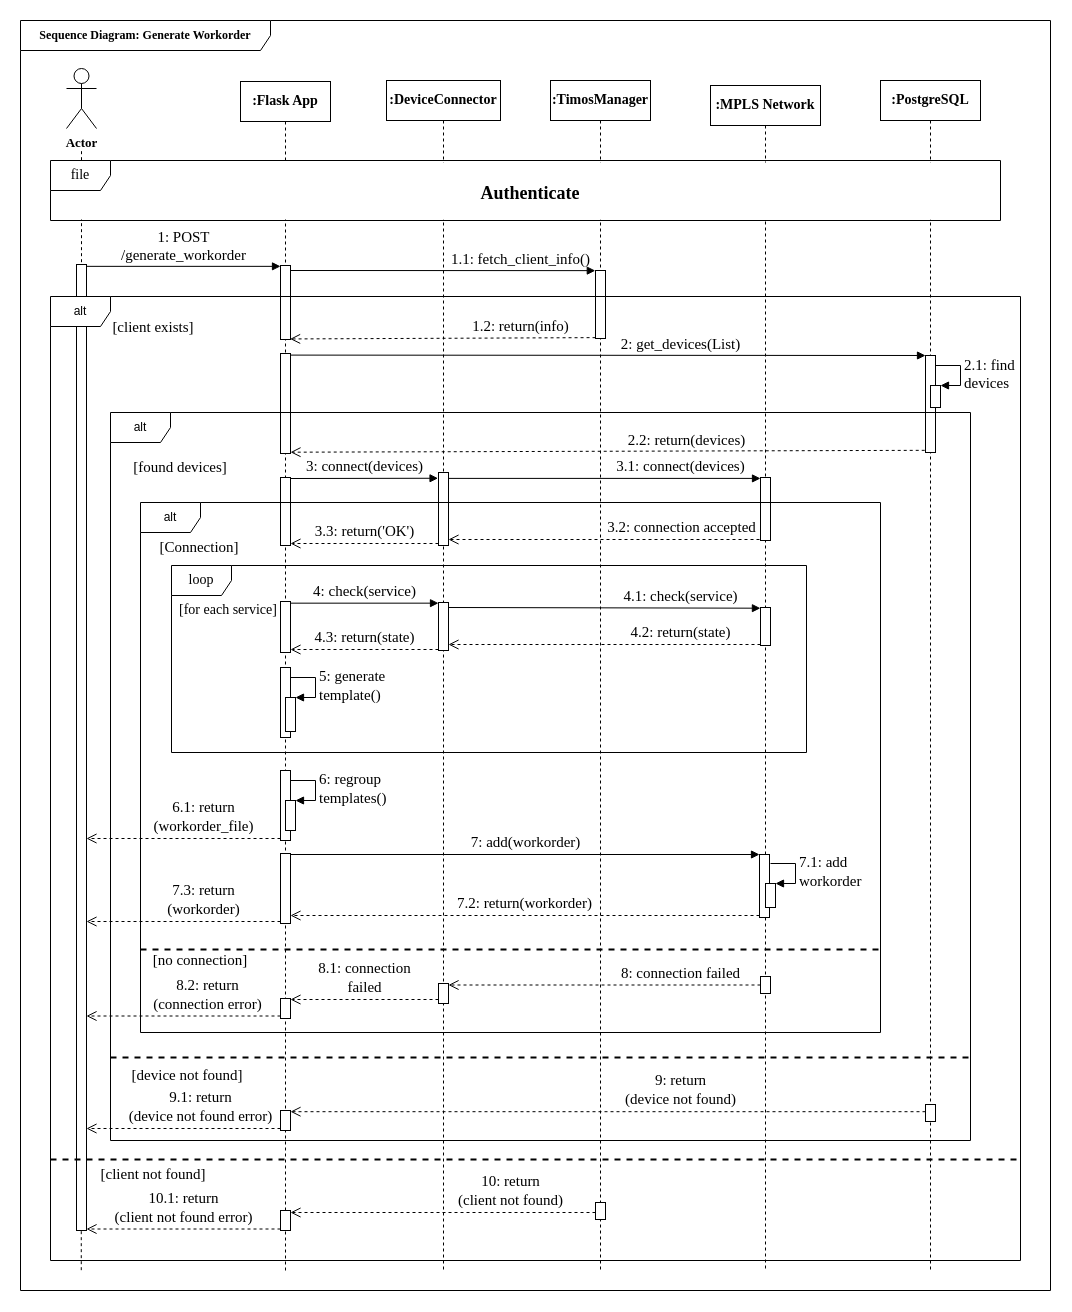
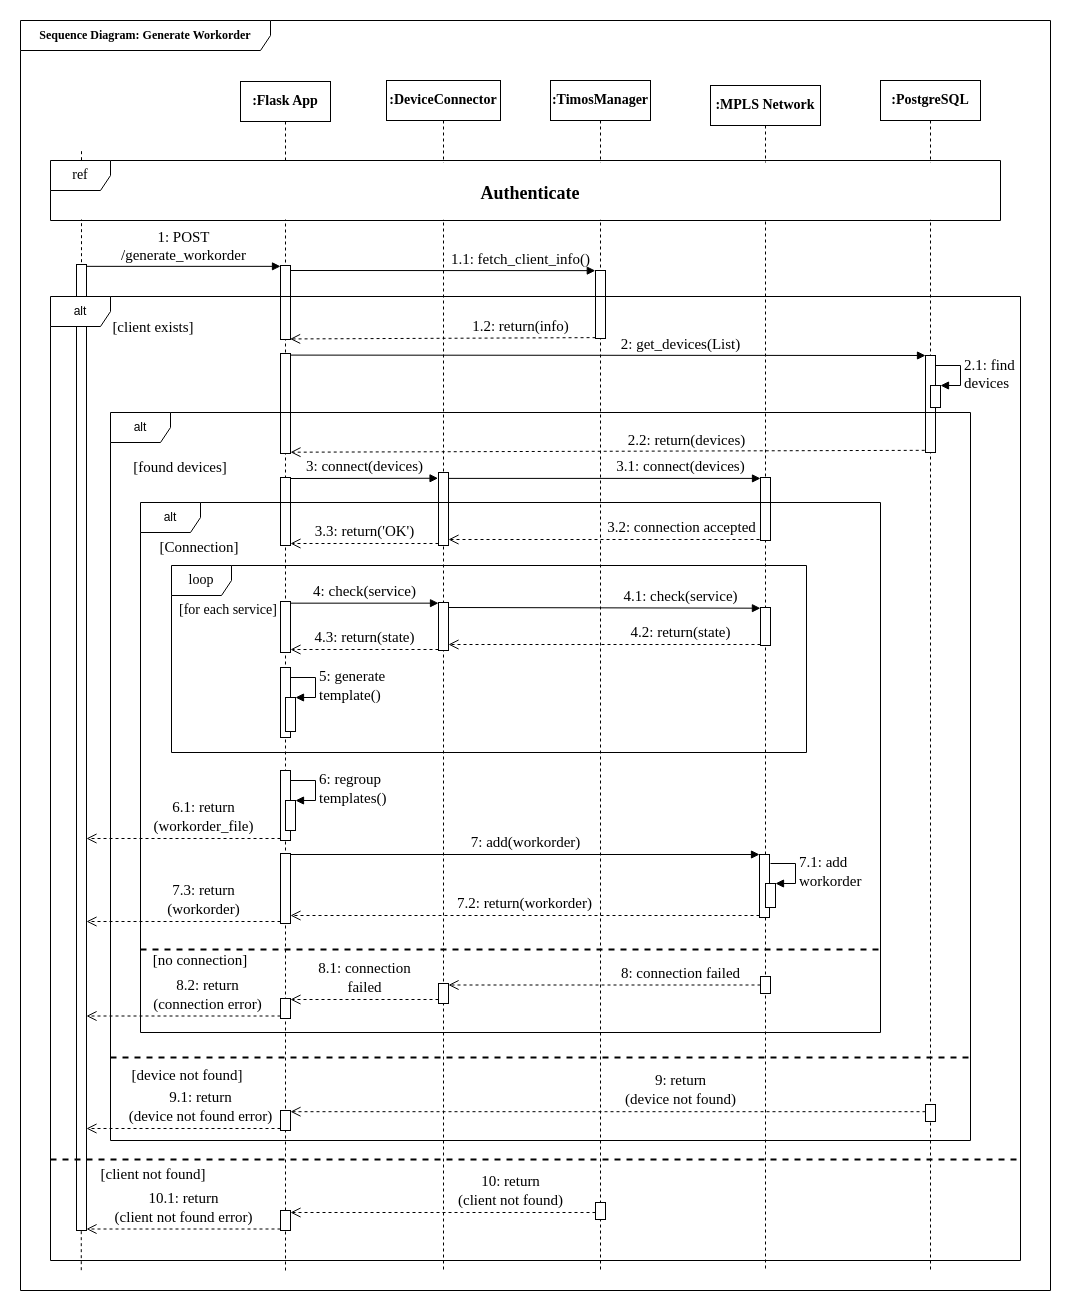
- <mxCell id="17" value="&lt;font face=&quot;Old Standard TT&quot; style=&quot;font-size: 13px&quot;&gt;&lt;b&gt;Actor&lt;/b&gt;&lt;/font&gt;" style="shape=umlActor;verticalLabelPosition=bottom;verticalAlign=top;html=1;" parent="1" vertex="1"><mxGeometry x="66" y="68" width="30" height="60" as="geometry" /></mxCell>
- <mxCell id="76" value="file" style="shape=umlFrame;whiteSpace=wrap;html=1;strokeWidth=1;fontFamily=Old Standard TT;fontSize=14;labelBackgroundColor=#ffffff;fillColor=#FFFFFF;" parent="1" vertex="1"><mxGeometry x="50" y="160" width="950" height="60" as="geometry" /></mxCell>
+ <mxCell id="76" value="ref" style="shape=umlFrame;whiteSpace=wrap;html=1;strokeWidth=1;fontFamily=Old Standard TT;fontSize=14;labelBackgroundColor=#ffffff;fillColor=#FFFFFF;" parent="1" vertex="1"><mxGeometry x="50" y="160" width="950" height="60" as="geometry" /></mxCell>
